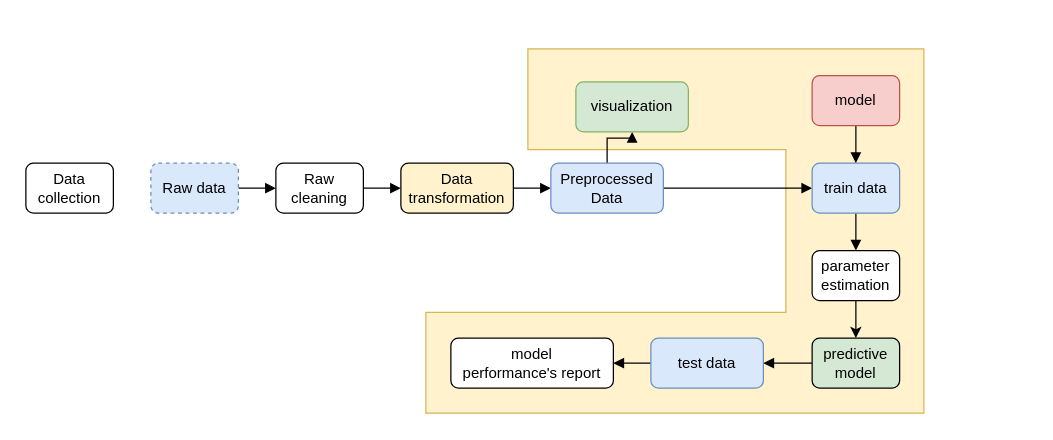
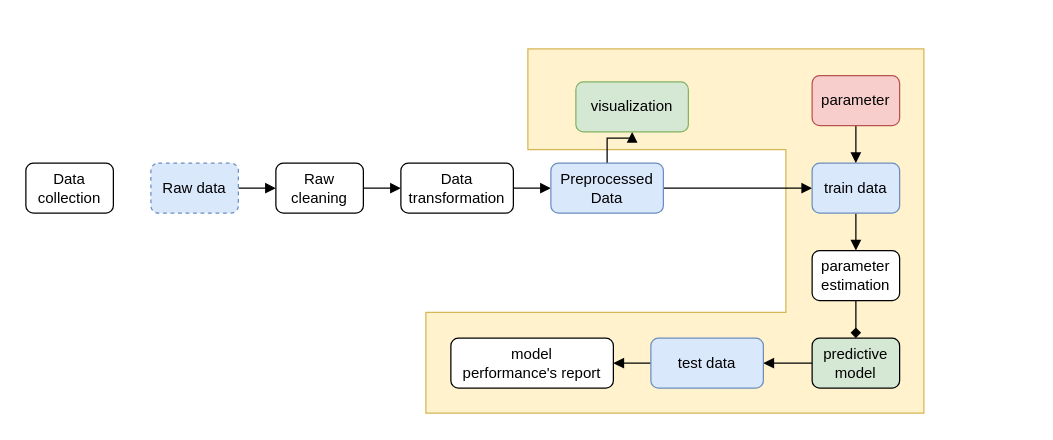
- <mxCell id="15" value="model" style="rounded=1;whiteSpace=wrap;html=1;fillColor=#f8cecc;strokeColor=#b85450;" vertex="1" parent="1"><mxGeometry x="649" y="60" width="70" height="40" as="geometry" /></mxCell>
+ <mxCell id="15" value="parameter" style="rounded=1;whiteSpace=wrap;html=1;fillColor=#f8cecc;strokeColor=#b85450;" vertex="1" parent="1"><mxGeometry x="649" y="60" width="70" height="40" as="geometry" /></mxCell>
- <mxCell id="9" value="Data transformation" style="rounded=1;whiteSpace=wrap;html=1;fillColor=#fff2cc;" vertex="1" parent="1"><mxGeometry x="320" y="130" width="90" height="40" as="geometry" /></mxCell>
+ <mxCell id="9" value="Data transformation" style="rounded=1;whiteSpace=wrap;html=1;" vertex="1" parent="1"><mxGeometry x="320" y="130" width="90" height="40" as="geometry" /></mxCell>
- <mxCell id="16" style="edgeStyle=orthogonalEdgeStyle;rounded=0;orthogonalLoop=1;jettySize=auto;html=1;exitX=0.5;exitY=1;exitDx=0;exitDy=0;" edge="1" parent="1" source="17" target="19"><mxGeometry relative="1" as="geometry" /></mxCell>
+ <mxCell id="16" style="edgeStyle=orthogonalEdgeStyle;rounded=0;orthogonalLoop=1;jettySize=auto;html=1;exitX=0.5;exitY=1;exitDx=0;exitDy=0;endArrow=diamond;" edge="1" parent="1" source="17" target="19"><mxGeometry relative="1" as="geometry" /></mxCell>
